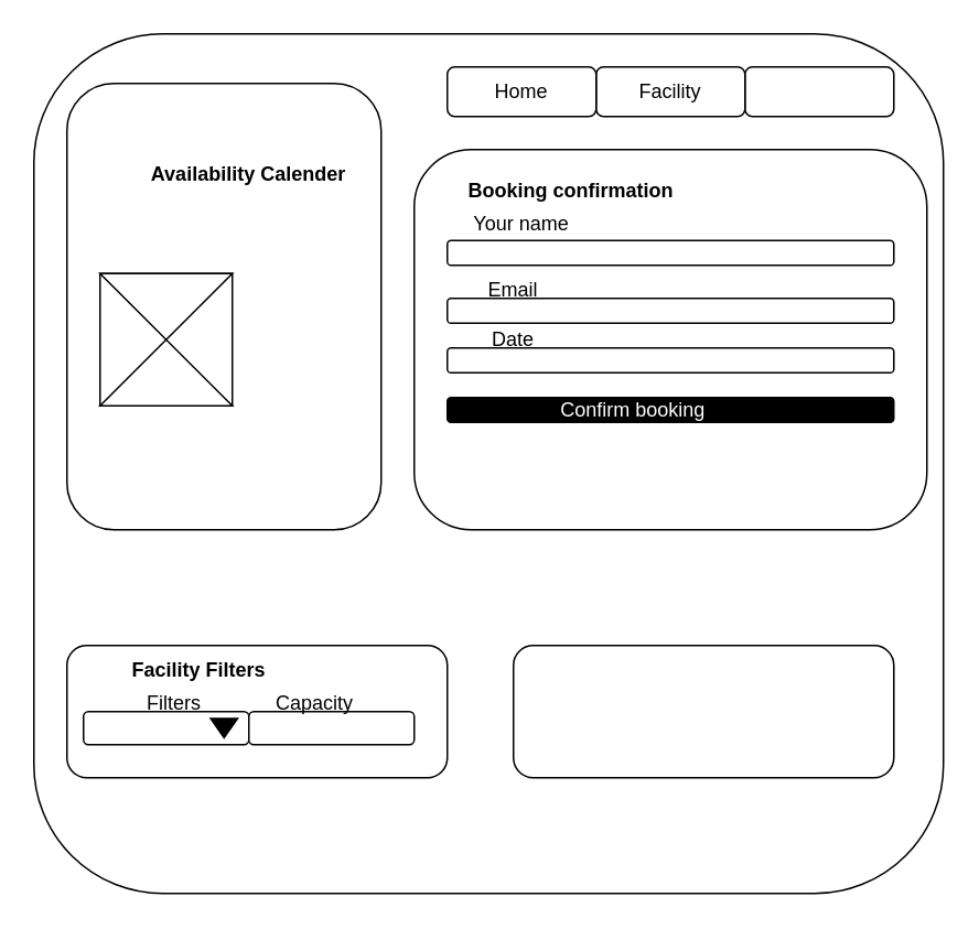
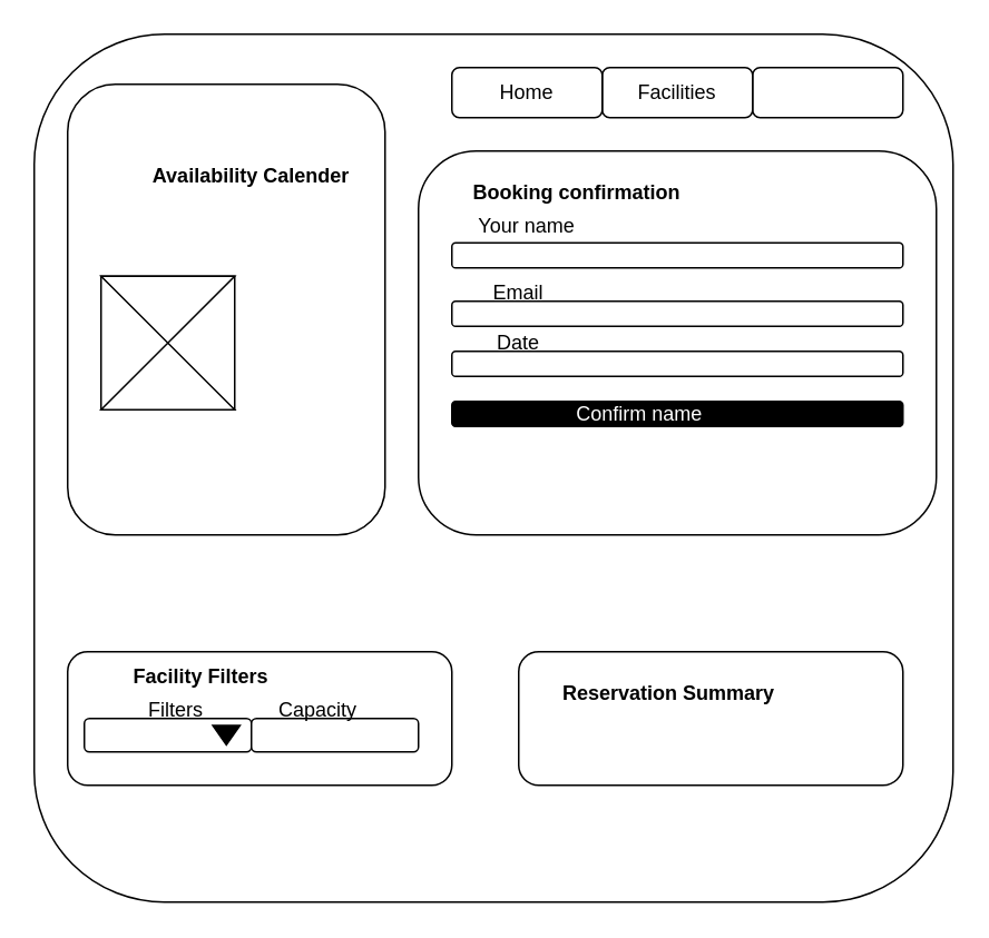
- <mxCell id="22" value="Facility" style="text;html=1;strokeColor=none;fillColor=none;align=center;verticalAlign=middle;whiteSpace=wrap;rounded=0;" vertex="1" parent="1"><mxGeometry x="375" y="40" width="60" height="30" as="geometry" /></mxCell>
+ <mxCell id="22" value="Facilities" style="text;html=1;strokeColor=none;fillColor=none;align=center;verticalAlign=middle;whiteSpace=wrap;rounded=0;" vertex="1" parent="1"><mxGeometry x="375" y="40" width="60" height="30" as="geometry" /></mxCell>
- <mxCell id="20" value="&lt;font color=&quot;#ffffff&quot;&gt;Confirm booking&lt;/font&gt;" style="text;html=1;strokeColor=none;fillColor=none;align=center;verticalAlign=middle;whiteSpace=wrap;rounded=0;" vertex="1" parent="1"><mxGeometry x="330" y="233" width="105" height="30" as="geometry" /></mxCell>
+ <mxCell id="20" value="&lt;font color=&quot;#ffffff&quot;&gt;Confirm name&lt;/font&gt;" style="text;html=1;strokeColor=none;fillColor=none;align=center;verticalAlign=middle;whiteSpace=wrap;rounded=0;" vertex="1" parent="1"><mxGeometry x="330" y="233" width="105" height="30" as="geometry" /></mxCell>
+ <mxCell id="25" value="&lt;b&gt;Reservation Summary&lt;/b&gt;" style="text;html=1;strokeColor=none;fillColor=none;align=center;verticalAlign=middle;whiteSpace=wrap;rounded=0;" vertex="1" parent="1"><mxGeometry x="330" y="400" width="140" height="30" as="geometry" /></mxCell>
